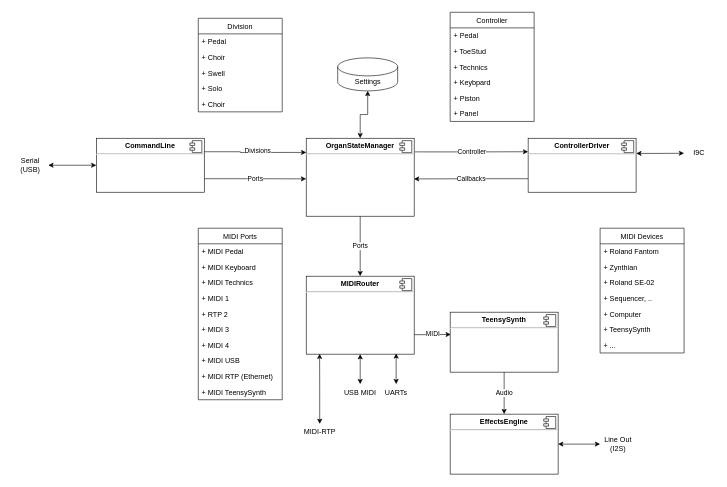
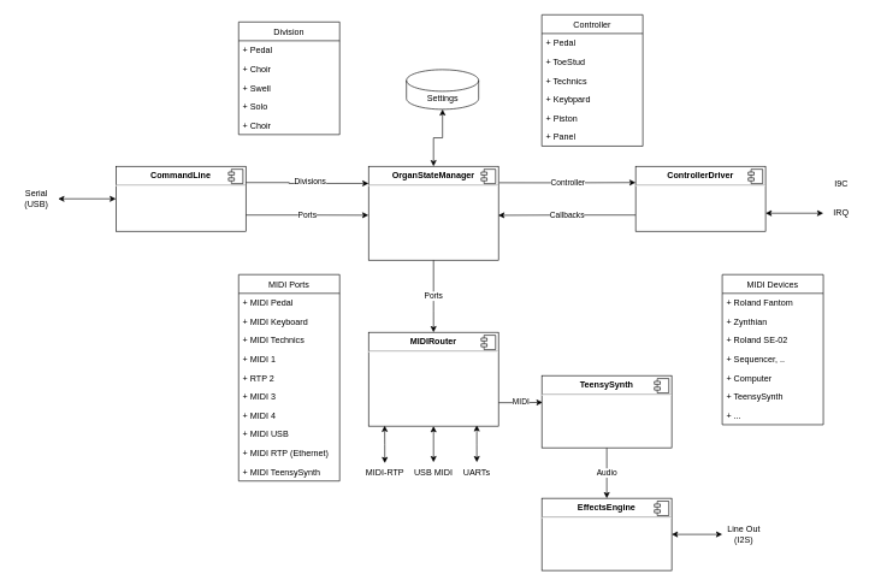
- <mxCell id="25" style="edgeStyle=orthogonalEdgeStyle;rounded=0;orthogonalLoop=1;jettySize=auto;html=1;exitX=1.002;exitY=0.281;exitDx=0;exitDy=0;startArrow=classic;startFill=1;exitPerimeter=0;" edge="1" parent="1" source="28" target="30"><mxGeometry relative="1" as="geometry" /></mxCell>
+ <mxCell id="26" style="edgeStyle=orthogonalEdgeStyle;rounded=0;orthogonalLoop=1;jettySize=auto;html=1;exitX=1;exitY=0.722;exitDx=0;exitDy=0;startArrow=classic;startFill=1;exitPerimeter=0;" edge="1" parent="1" source="28" target="31"><mxGeometry relative="1" as="geometry" /></mxCell>
+ <mxCell id="31" value="IRQ" style="text;html=1;strokeColor=none;fillColor=none;align=center;verticalAlign=middle;whiteSpace=wrap;rounded=0;" vertex="1" parent="1"><mxGeometry x="1140" y="280" width="50" height="30" as="geometry" /></mxCell>
- <mxCell id="61" value="MIDI-RTP" style="text;html=1;strokeColor=none;fillColor=none;align=center;verticalAlign=middle;whiteSpace=wrap;rounded=0;" vertex="1" parent="1"><mxGeometry x="502.5" y="706.25" width="60" height="27.5" as="geometry" /></mxCell>
+ <mxCell id="61" value="MIDI-RTP" style="text;html=1;strokeColor=none;fillColor=none;align=center;verticalAlign=middle;whiteSpace=wrap;rounded=0;" vertex="1" parent="1"><mxGeometry x="502.5" y="641.25" width="60" height="27.5" as="geometry" /></mxCell>
